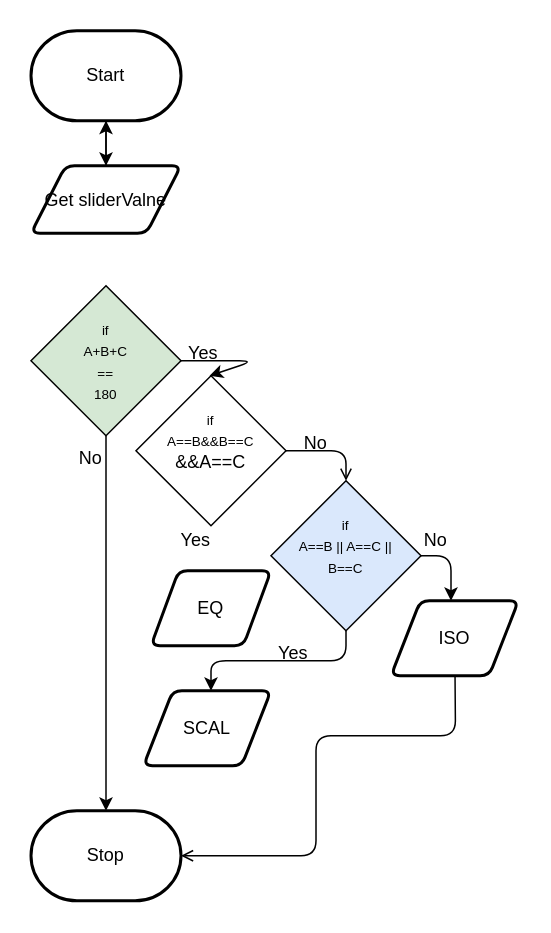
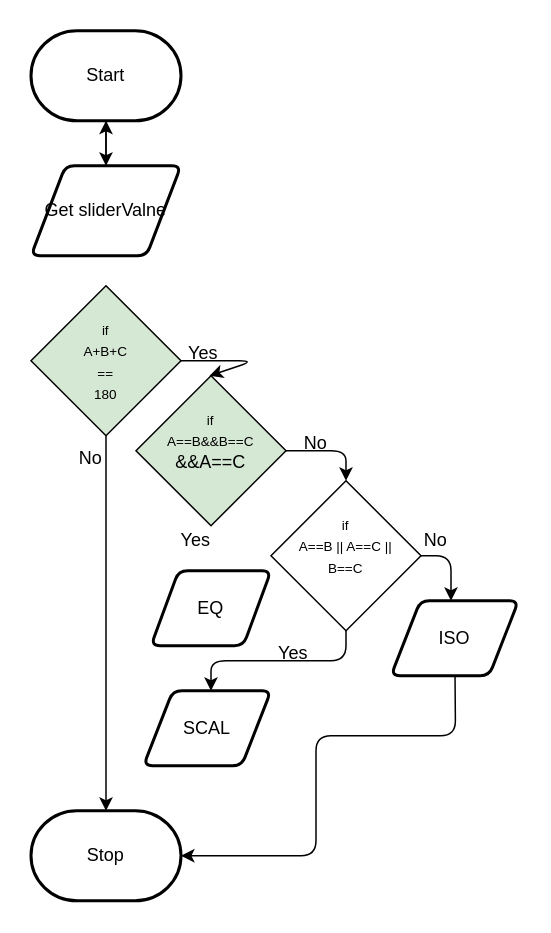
- <mxCell id="4" value="Get sliderValne" style="shape=parallelogram;html=1;strokeWidth=2;perimeter=parallelogramPerimeter;whiteSpace=wrap;rounded=1;arcSize=12;size=0.23;" vertex="1" parent="1"><mxGeometry x="20" y="110" width="100" height="45" as="geometry" /></mxCell>
+ <mxCell id="4" value="Get sliderValne" style="shape=parallelogram;html=1;strokeWidth=2;perimeter=parallelogramPerimeter;whiteSpace=wrap;rounded=1;arcSize=12;size=0.23;" vertex="1" parent="1"><mxGeometry x="20" y="110" width="100" height="60" as="geometry" /></mxCell>
- <mxCell id="19" value="&lt;font style=&quot;font-size: 9px&quot;&gt;if&lt;br&gt;A==B&amp;amp;&amp;amp;B==C&lt;br&gt;&lt;span style=&quot;font-size: 12px&quot;&gt;&amp;amp;&amp;amp;A==C&lt;/span&gt;&lt;br&gt;&lt;br&gt;&lt;/font&gt;" style="rhombus;whiteSpace=wrap;html=1;" vertex="1" parent="1"><mxGeometry x="90" y="250" width="100" height="100" as="geometry" /></mxCell>
+ <mxCell id="19" value="&lt;font style=&quot;font-size: 9px&quot;&gt;if&lt;br&gt;A==B&amp;amp;&amp;amp;B==C&lt;br&gt;&lt;span style=&quot;font-size: 12px&quot;&gt;&amp;amp;&amp;amp;A==C&lt;/span&gt;&lt;br&gt;&lt;br&gt;&lt;/font&gt;" style="rhombus;whiteSpace=wrap;html=1;fillColor=#d5e8d4;" vertex="1" parent="1"><mxGeometry x="90" y="250" width="100" height="100" as="geometry" /></mxCell>
- <mxCell id="18" style="edgeStyle=none;html=1;entryX=0.5;entryY=0;entryDx=0;entryDy=0;endArrow=open;" edge="1" parent="1" source="19" target="12"><mxGeometry relative="1" as="geometry"><mxPoint x="240" y="300" as="targetPoint" /><Array as="points"><mxPoint x="230" y="300" /></Array></mxGeometry></mxCell>
+ <mxCell id="18" style="edgeStyle=none;html=1;entryX=0.5;entryY=0;entryDx=0;entryDy=0;" edge="1" parent="1" source="19" target="12"><mxGeometry relative="1" as="geometry"><mxPoint x="240" y="300" as="targetPoint" /><Array as="points"><mxPoint x="230" y="300" /></Array></mxGeometry></mxCell>
- <mxCell id="12" value="&lt;font style=&quot;font-size: 9px&quot;&gt;if&lt;br&gt;A==B || A==C ||&lt;br&gt;B==C&lt;br&gt;&lt;br&gt;&lt;/font&gt;" style="rhombus;whiteSpace=wrap;html=1;fillColor=#dae8fc;" vertex="1" parent="1"><mxGeometry x="180" y="320" width="100" height="100" as="geometry" /></mxCell>
+ <mxCell id="12" value="&lt;font style=&quot;font-size: 9px&quot;&gt;if&lt;br&gt;A==B || A==C ||&lt;br&gt;B==C&lt;br&gt;&lt;br&gt;&lt;/font&gt;" style="rhombus;whiteSpace=wrap;html=1;" vertex="1" parent="1"><mxGeometry x="180" y="320" width="100" height="100" as="geometry" /></mxCell>
- <mxCell id="23" style="edgeStyle=none;html=1;entryX=1;entryY=0.5;entryDx=0;entryDy=0;entryPerimeter=0;endArrow=open;" edge="1" parent="1" source="24" target="5"><mxGeometry relative="1" as="geometry"><Array as="points"><mxPoint x="303" y="490" /><mxPoint x="210" y="490" /><mxPoint x="210" y="570" /></Array></mxGeometry></mxCell>
+ <mxCell id="23" style="edgeStyle=none;html=1;entryX=1;entryY=0.5;entryDx=0;entryDy=0;entryPerimeter=0;" edge="1" parent="1" source="24" target="5"><mxGeometry relative="1" as="geometry"><Array as="points"><mxPoint x="303" y="490" /><mxPoint x="210" y="490" /><mxPoint x="210" y="570" /></Array></mxGeometry></mxCell>
